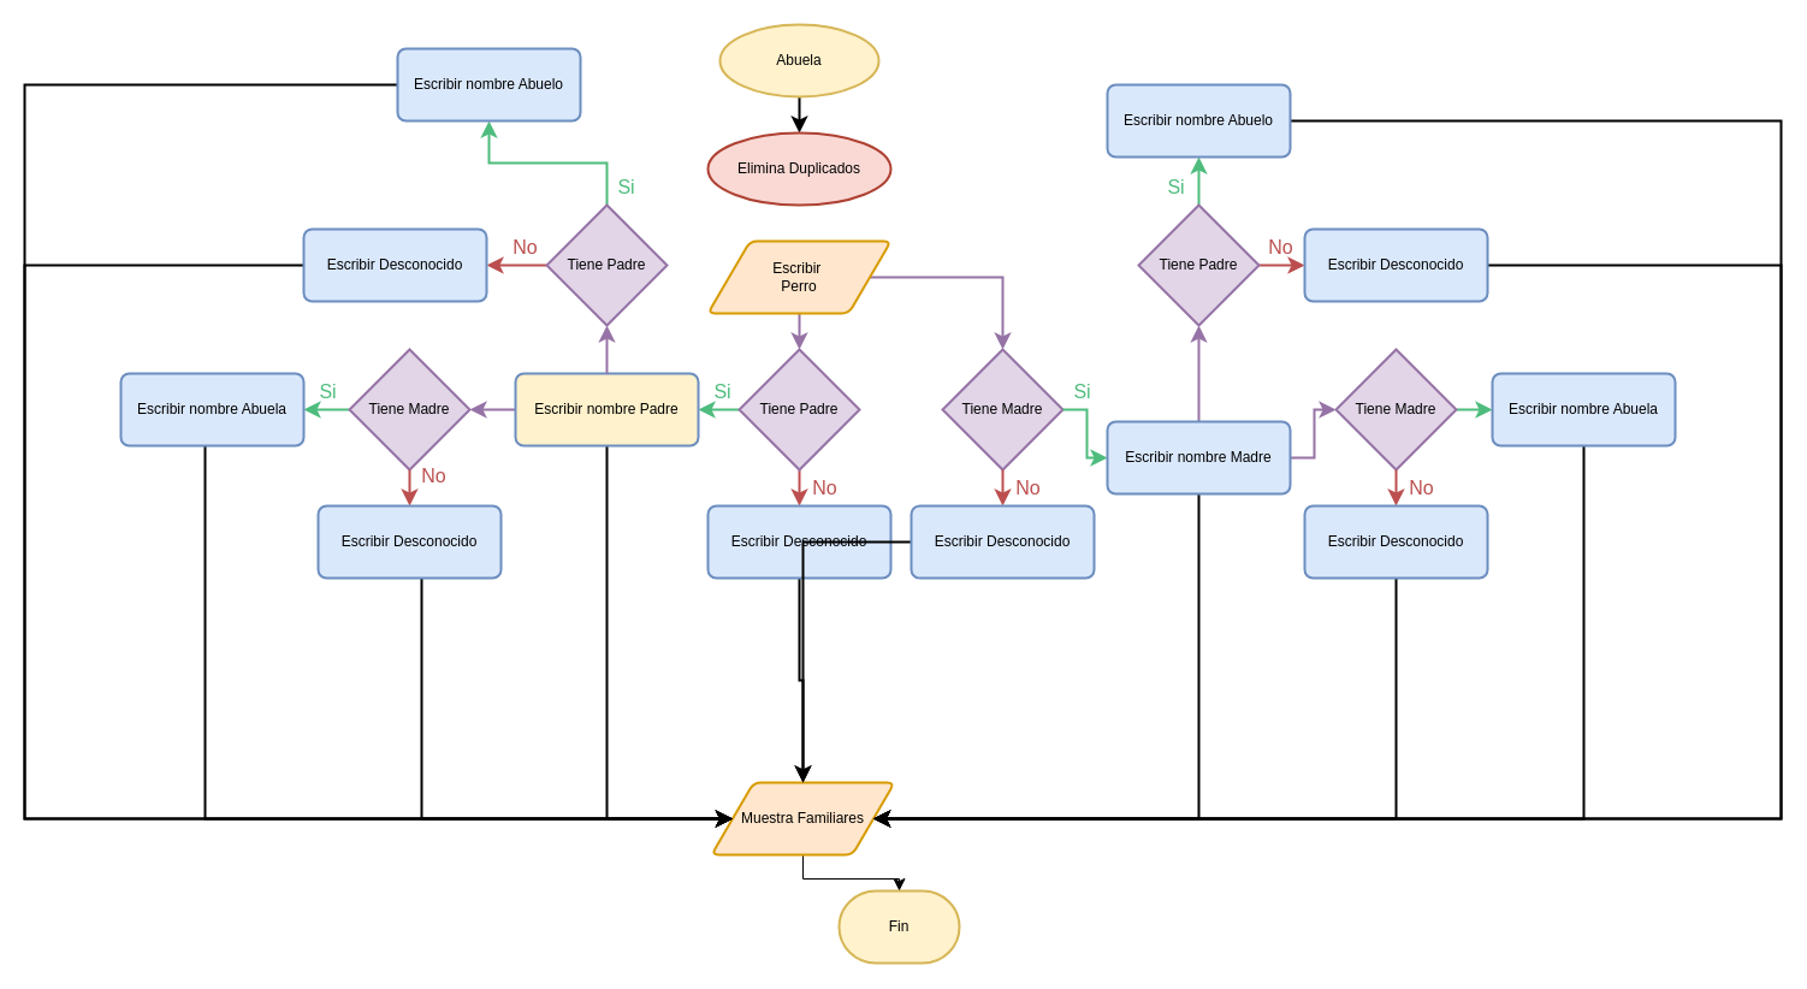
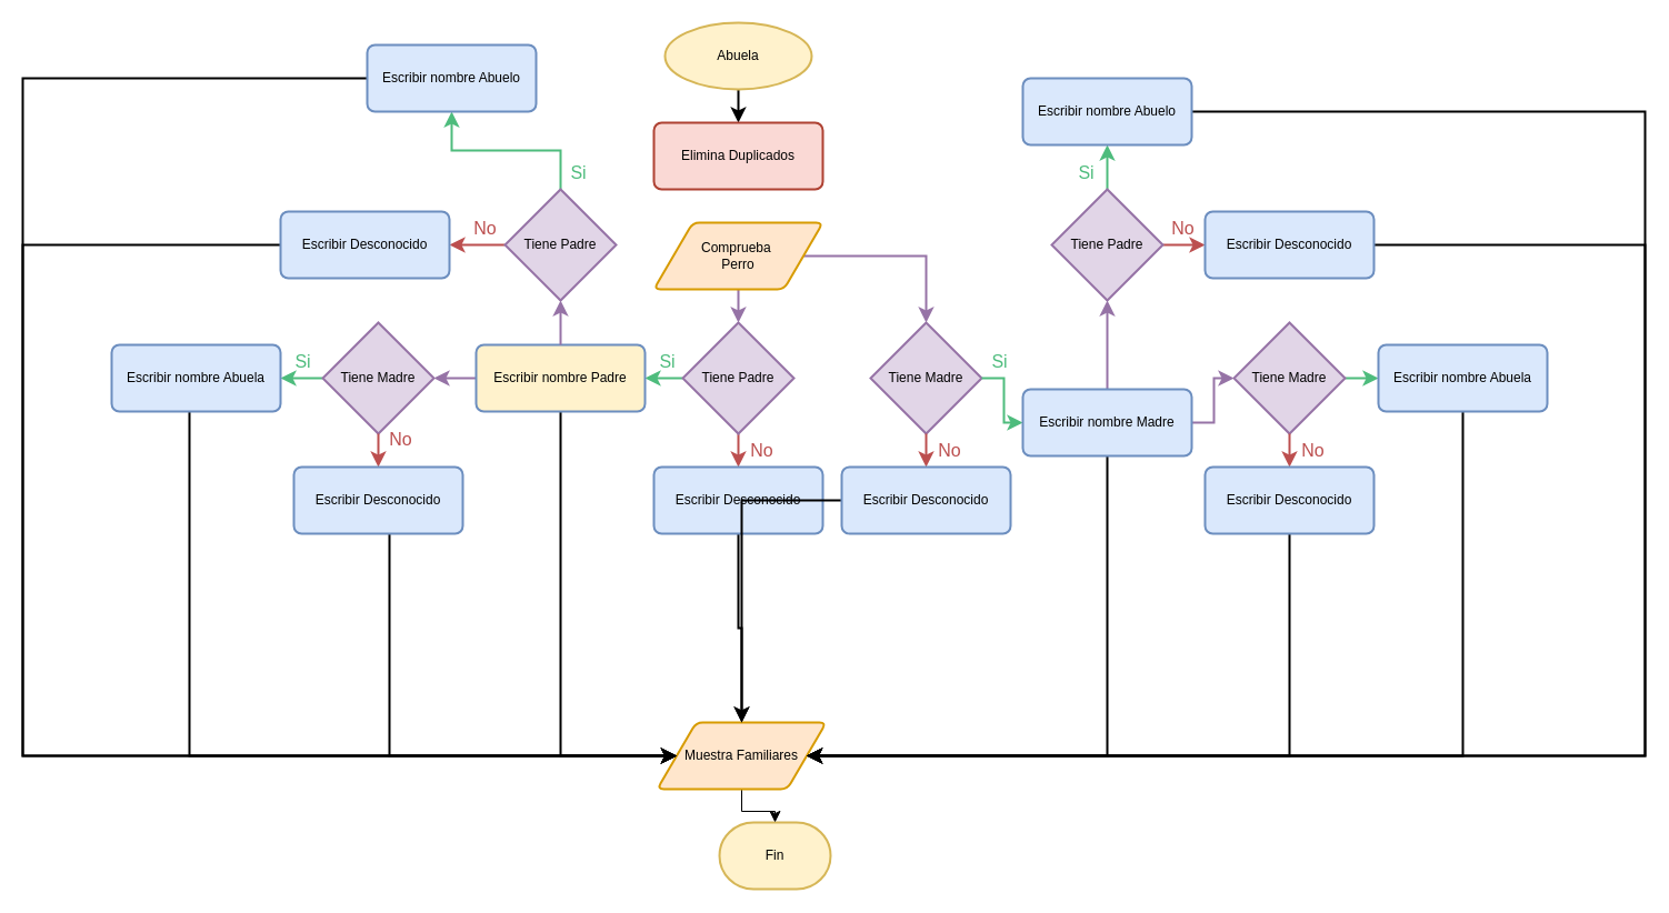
- <mxCell id="5" value="Elimina Duplicados" style="ellipse;whiteSpace=wrap;html=1;absoluteArcSize=1;arcSize=14;strokeWidth=2;fillColor=#fad9d5;strokeColor=#ae4132;" vertex="1" parent="1"><mxGeometry x="588" y="110" width="152" height="60" as="geometry" /></mxCell>
+ <mxCell id="5" value="Elimina Duplicados" style="rounded=1;whiteSpace=wrap;html=1;absoluteArcSize=1;arcSize=14;strokeWidth=2;fillColor=#fad9d5;strokeColor=#ae4132;" vertex="1" parent="1"><mxGeometry x="588" y="110" width="152" height="60" as="geometry" /></mxCell>
- <mxCell id="8" value="Escribir&amp;nbsp;&lt;div&gt;Perro&lt;/div&gt;" style="shape=parallelogram;html=1;strokeWidth=2;perimeter=parallelogramPerimeter;whiteSpace=wrap;rounded=1;arcSize=12;size=0.23;fillColor=#ffe6cc;strokeColor=#d79b00;" vertex="1" parent="1"><mxGeometry x="588" y="200" width="152" height="60" as="geometry" /></mxCell>
+ <mxCell id="8" value="Comprueba&amp;nbsp;&lt;div&gt;Perro&lt;/div&gt;" style="shape=parallelogram;html=1;strokeWidth=2;perimeter=parallelogramPerimeter;whiteSpace=wrap;rounded=1;arcSize=12;size=0.23;fillColor=#ffe6cc;strokeColor=#d79b00;" vertex="1" parent="1"><mxGeometry x="588" y="200" width="152" height="60" as="geometry" /></mxCell>
- <mxCell id="2" value="Fin" style="strokeWidth=2;html=1;shape=mxgraph.flowchart.terminator;whiteSpace=wrap;fillColor=#fff2cc;strokeColor=#d6b656;" vertex="1" parent="1"><mxGeometry x="697" y="740" width="100" height="60" as="geometry" /></mxCell>
+ <mxCell id="2" value="Fin" style="strokeWidth=2;html=1;shape=mxgraph.flowchart.terminator;whiteSpace=wrap;fillColor=#fff2cc;strokeColor=#d6b656;" vertex="1" parent="1"><mxGeometry x="647" y="740" width="100" height="60" as="geometry" /></mxCell>
